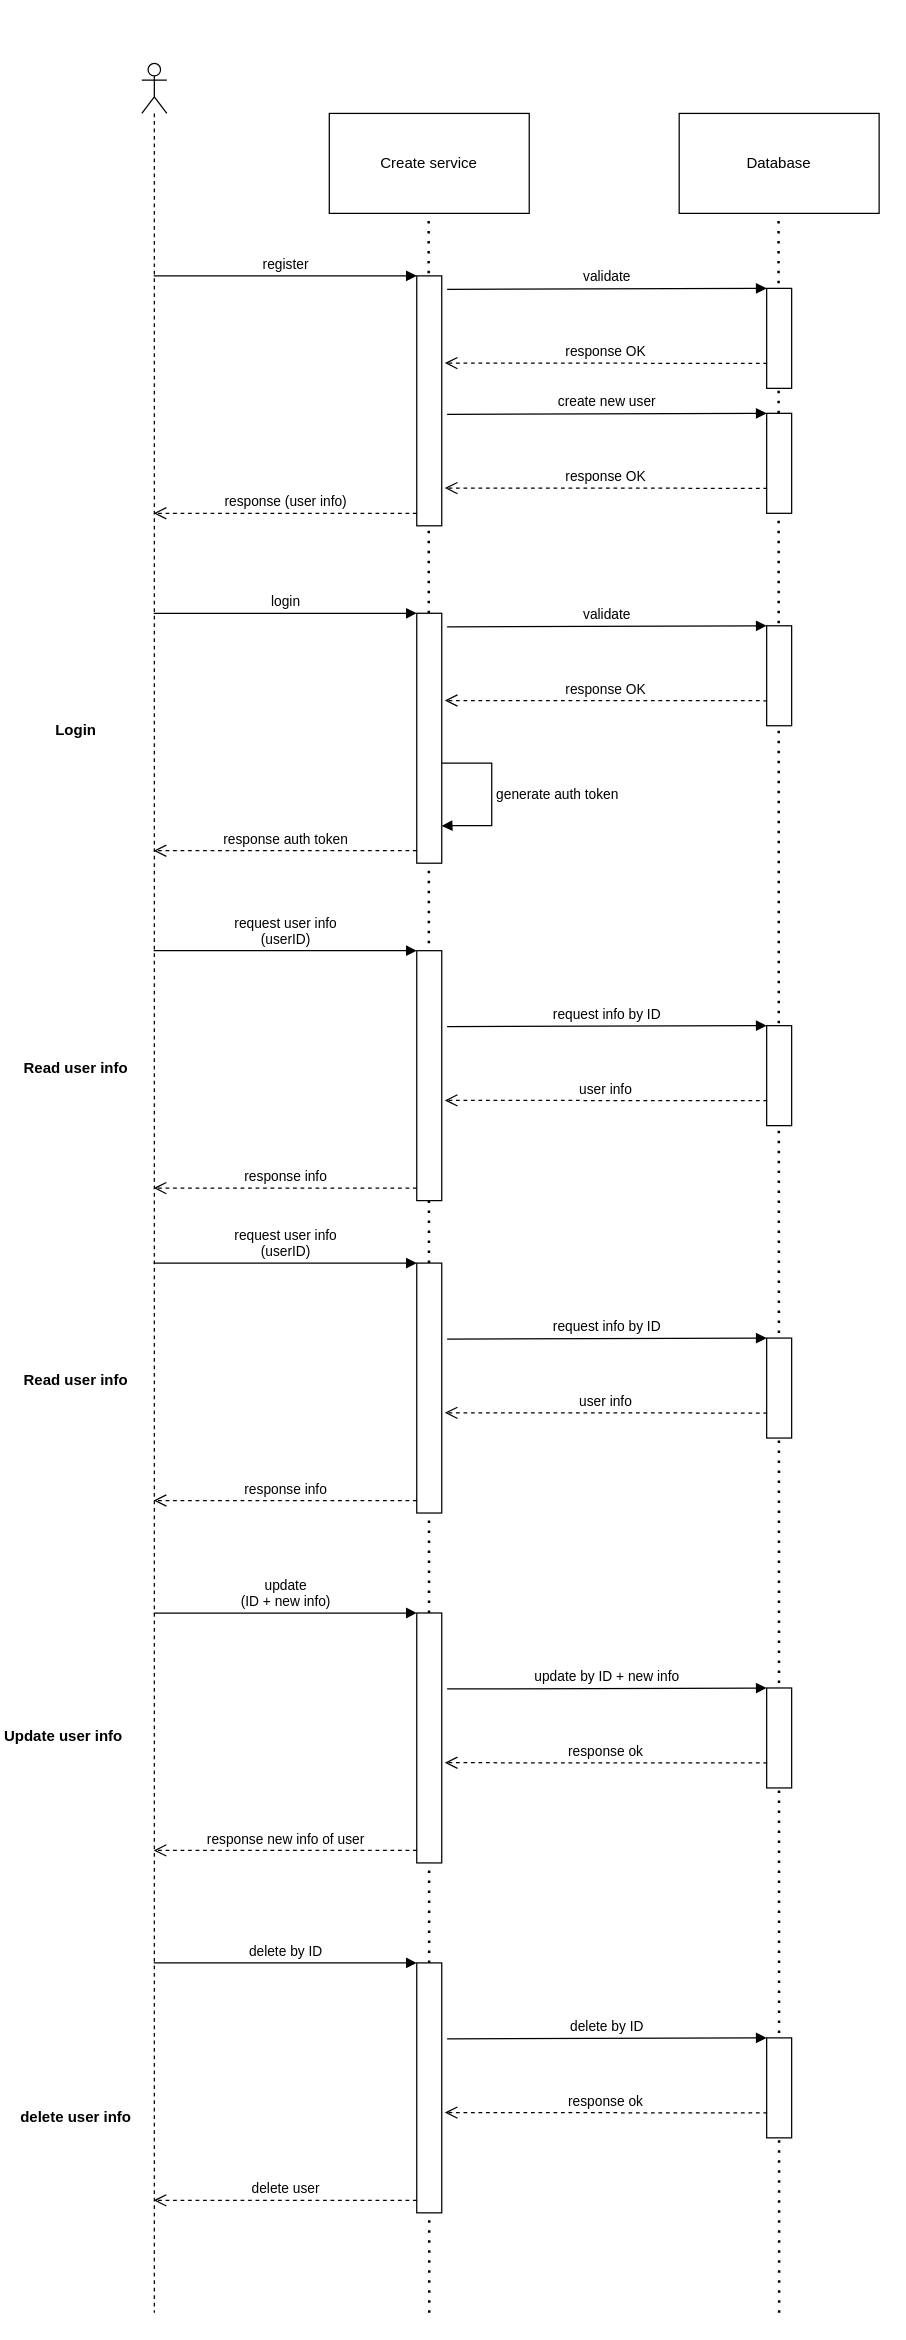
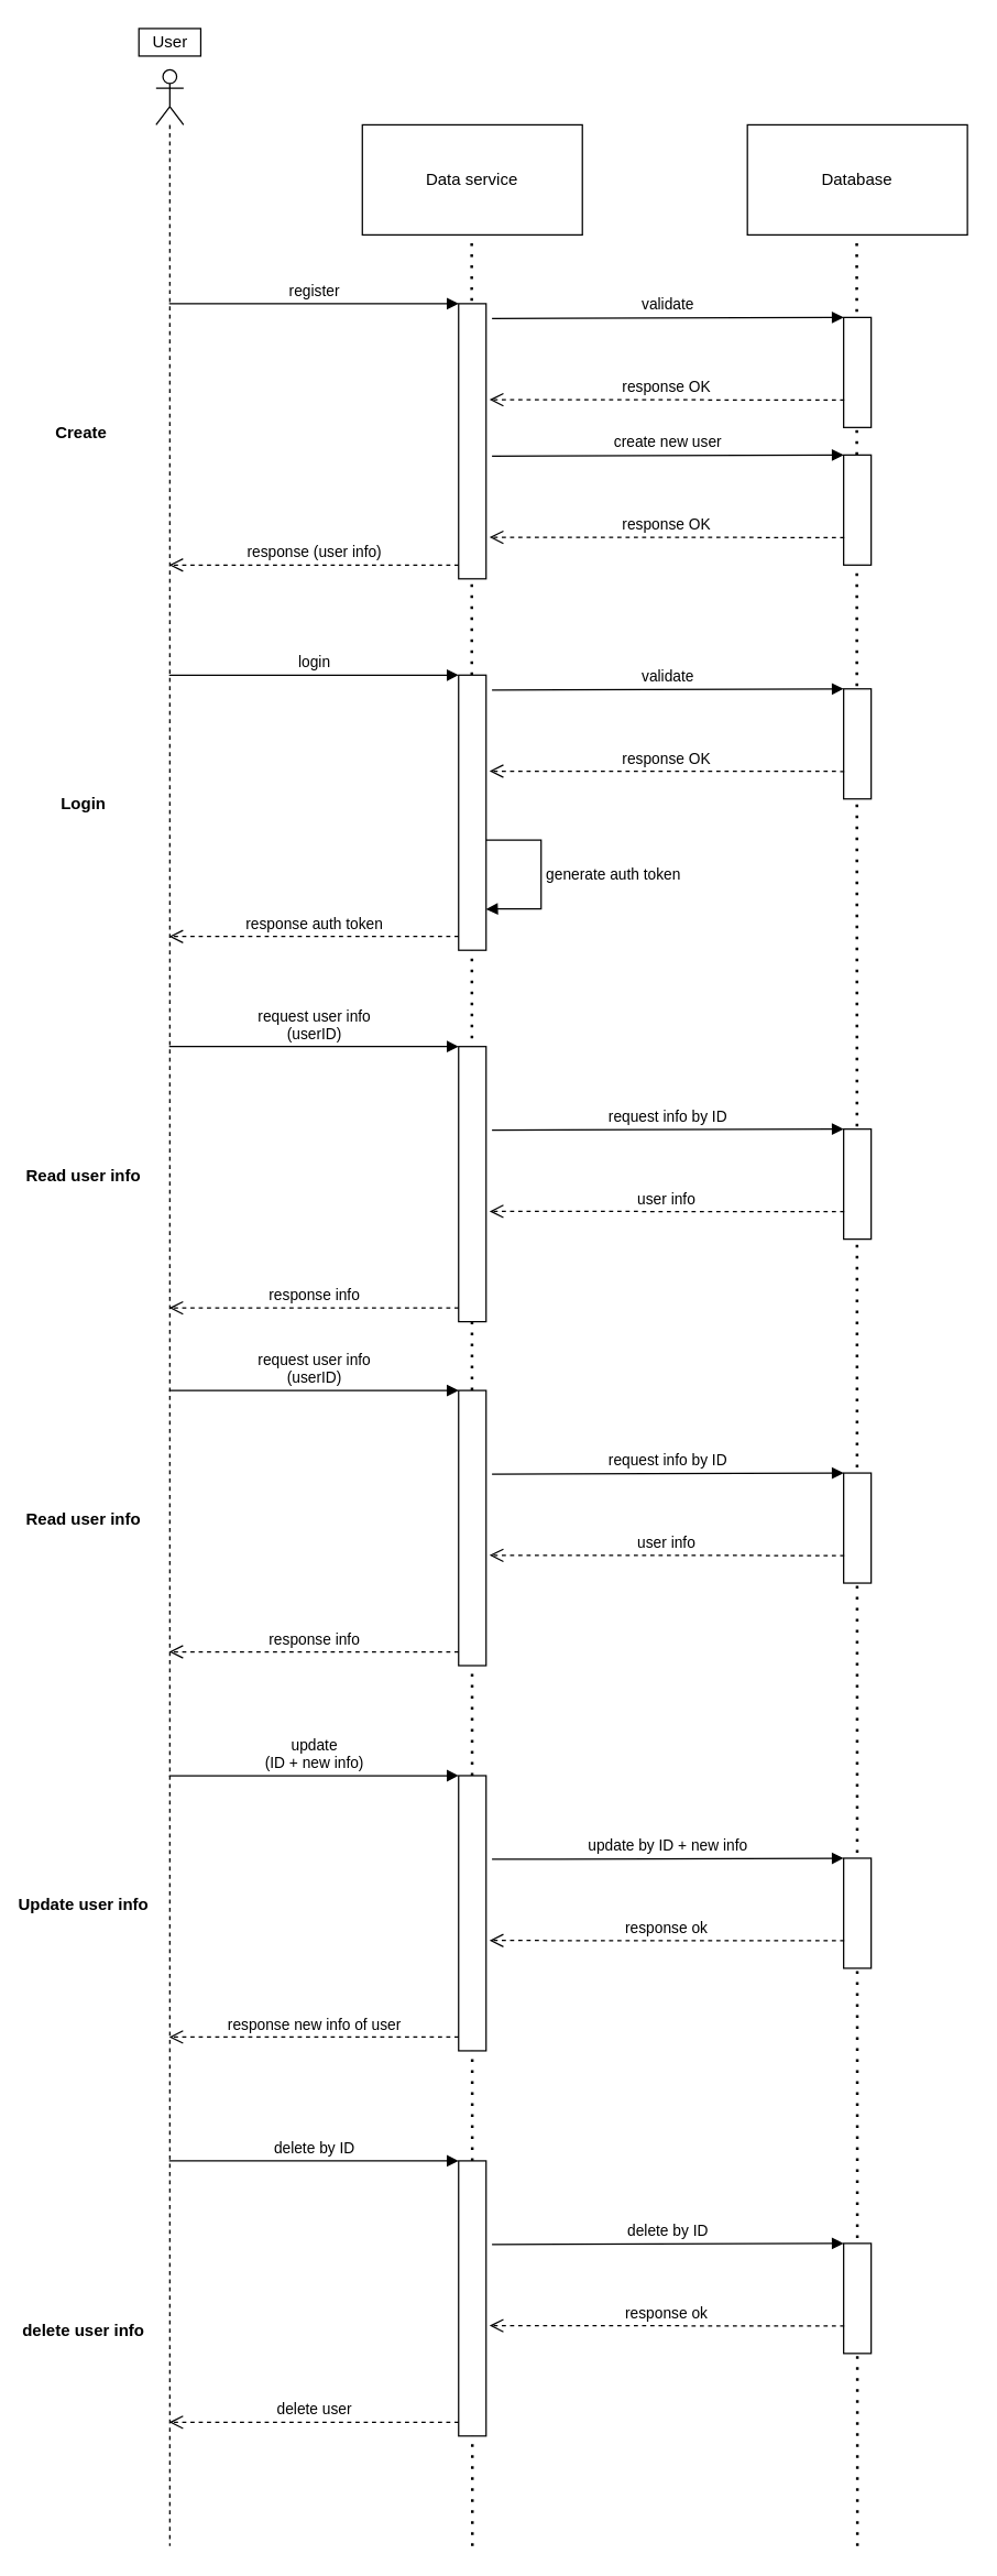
+ <mxCell id="5" value="User" style="html=1;" parent="1" vertex="1"><mxGeometry x="100.5" y="20" width="45" height="20" as="geometry" /></mxCell>
- <mxCell id="2" value="Create service" style="rounded=0;whiteSpace=wrap;html=1;" parent="1" vertex="1"><mxGeometry x="263" y="90" width="160" height="80" as="geometry" /></mxCell>
+ <mxCell id="2" value="Data service" style="rounded=0;whiteSpace=wrap;html=1;" parent="1" vertex="1"><mxGeometry x="263" y="90" width="160" height="80" as="geometry" /></mxCell>
+ <mxCell id="14" value="Create " style="text;align=center;fontStyle=1;verticalAlign=middle;spacingLeft=3;spacingRight=3;strokeColor=none;rotatable=0;points=[[0,0.5],[1,0.5]];portConstraint=eastwest;" parent="1" vertex="1"><mxGeometry x="20.5" y="300" width="80" height="26" as="geometry" /></mxCell>
- <mxCell id="43" value="Update user info" style="text;align=center;fontStyle=1;verticalAlign=middle;spacingLeft=3;spacingRight=3;strokeColor=none;rotatable=0;points=[[0,0.5],[1,0.5]];portConstraint=eastwest;" vertex="1" parent="1"><mxGeometry x="10.5" y="1375" width="80" height="26" as="geometry" /></mxCell>
+ <mxCell id="43" value="Update user info" style="text;align=center;fontStyle=1;verticalAlign=middle;spacingLeft=3;spacingRight=3;strokeColor=none;rotatable=0;points=[[0,0.5],[1,0.5]];portConstraint=eastwest;" vertex="1" parent="1"><mxGeometry x="20.5" y="1370" width="80" height="26" as="geometry" /></mxCell>
